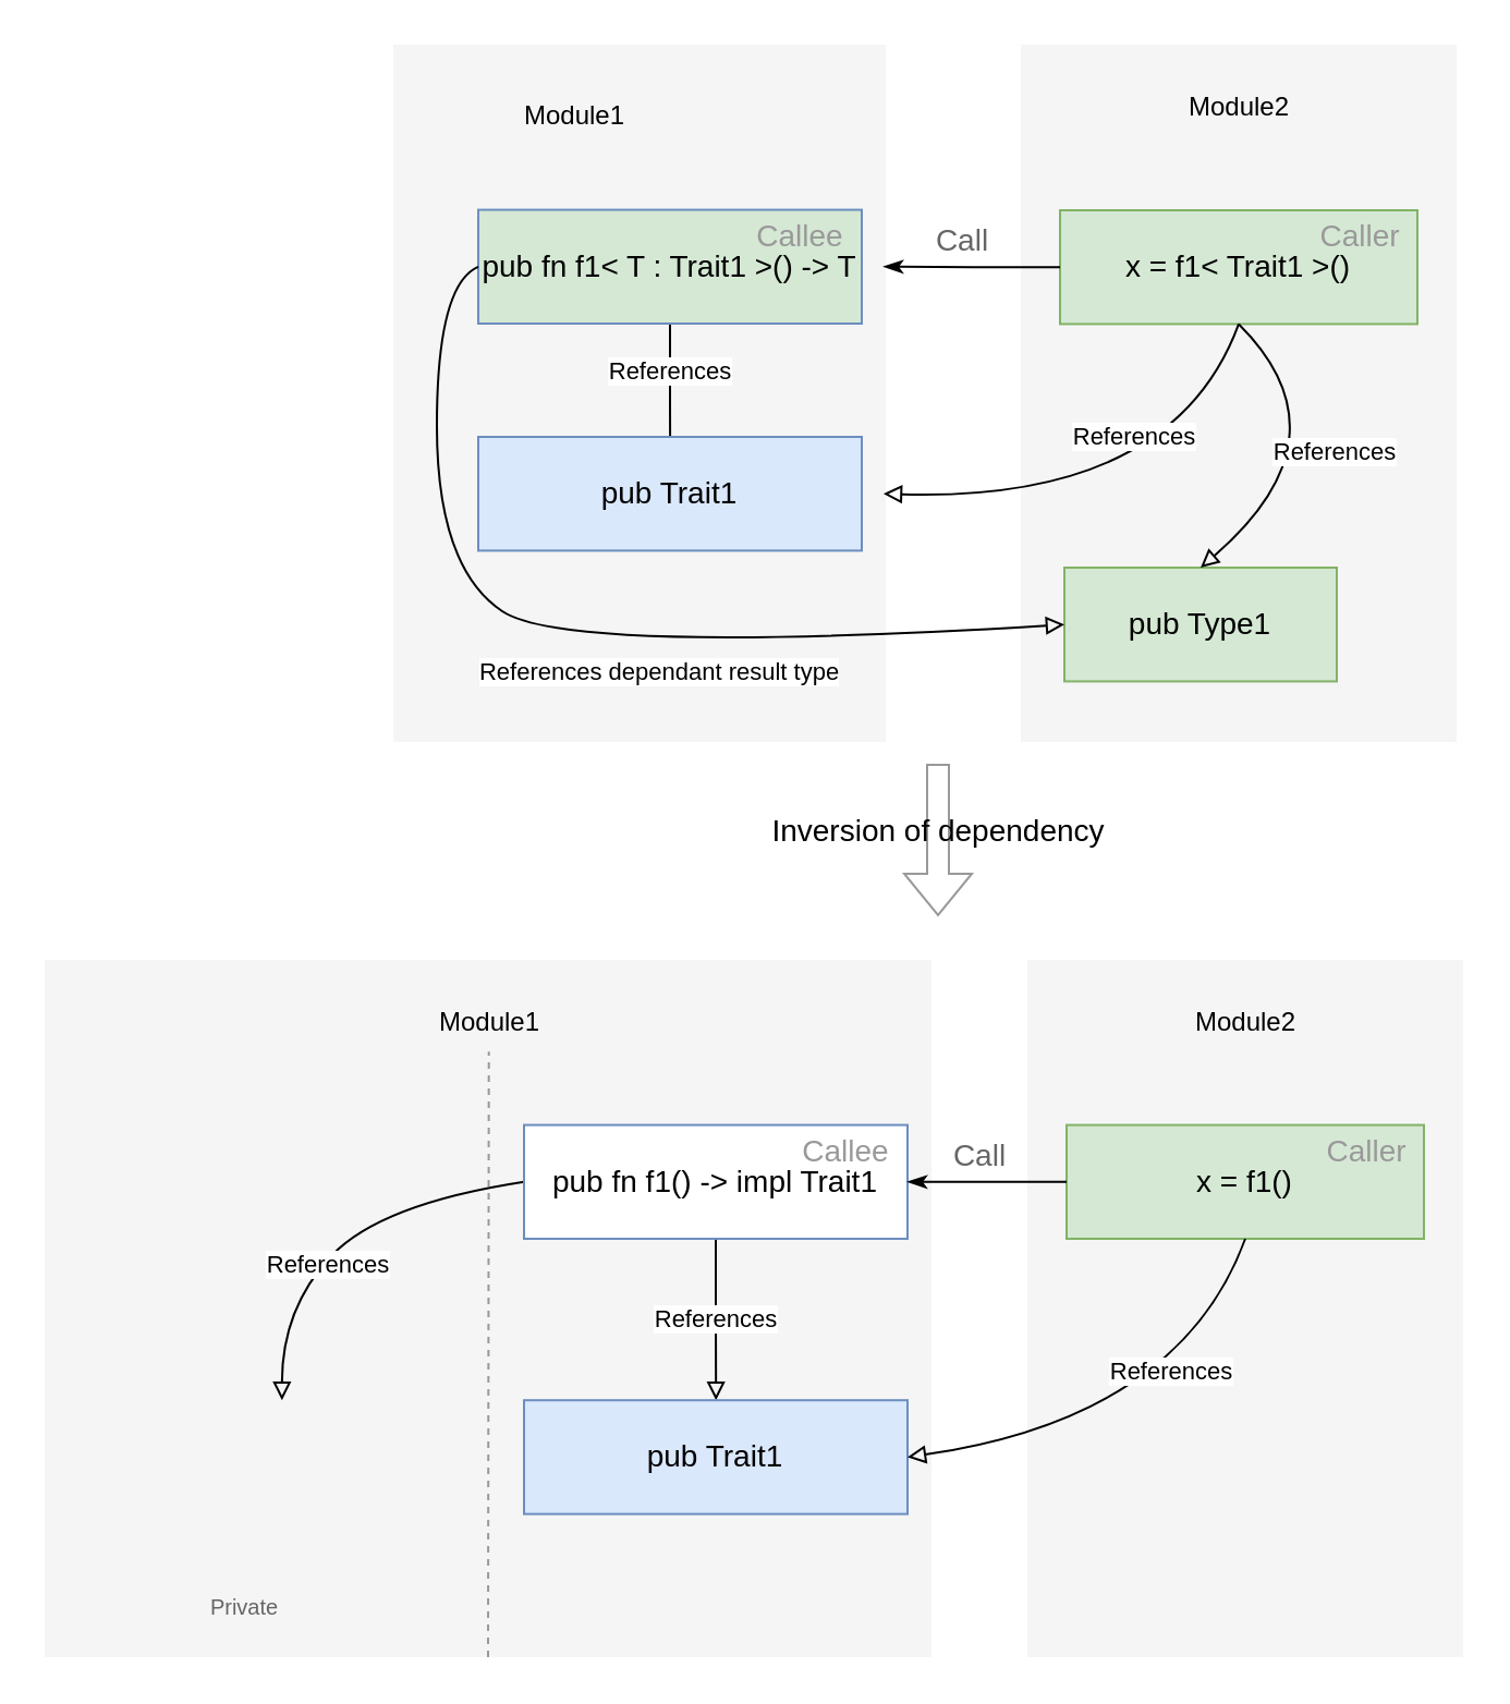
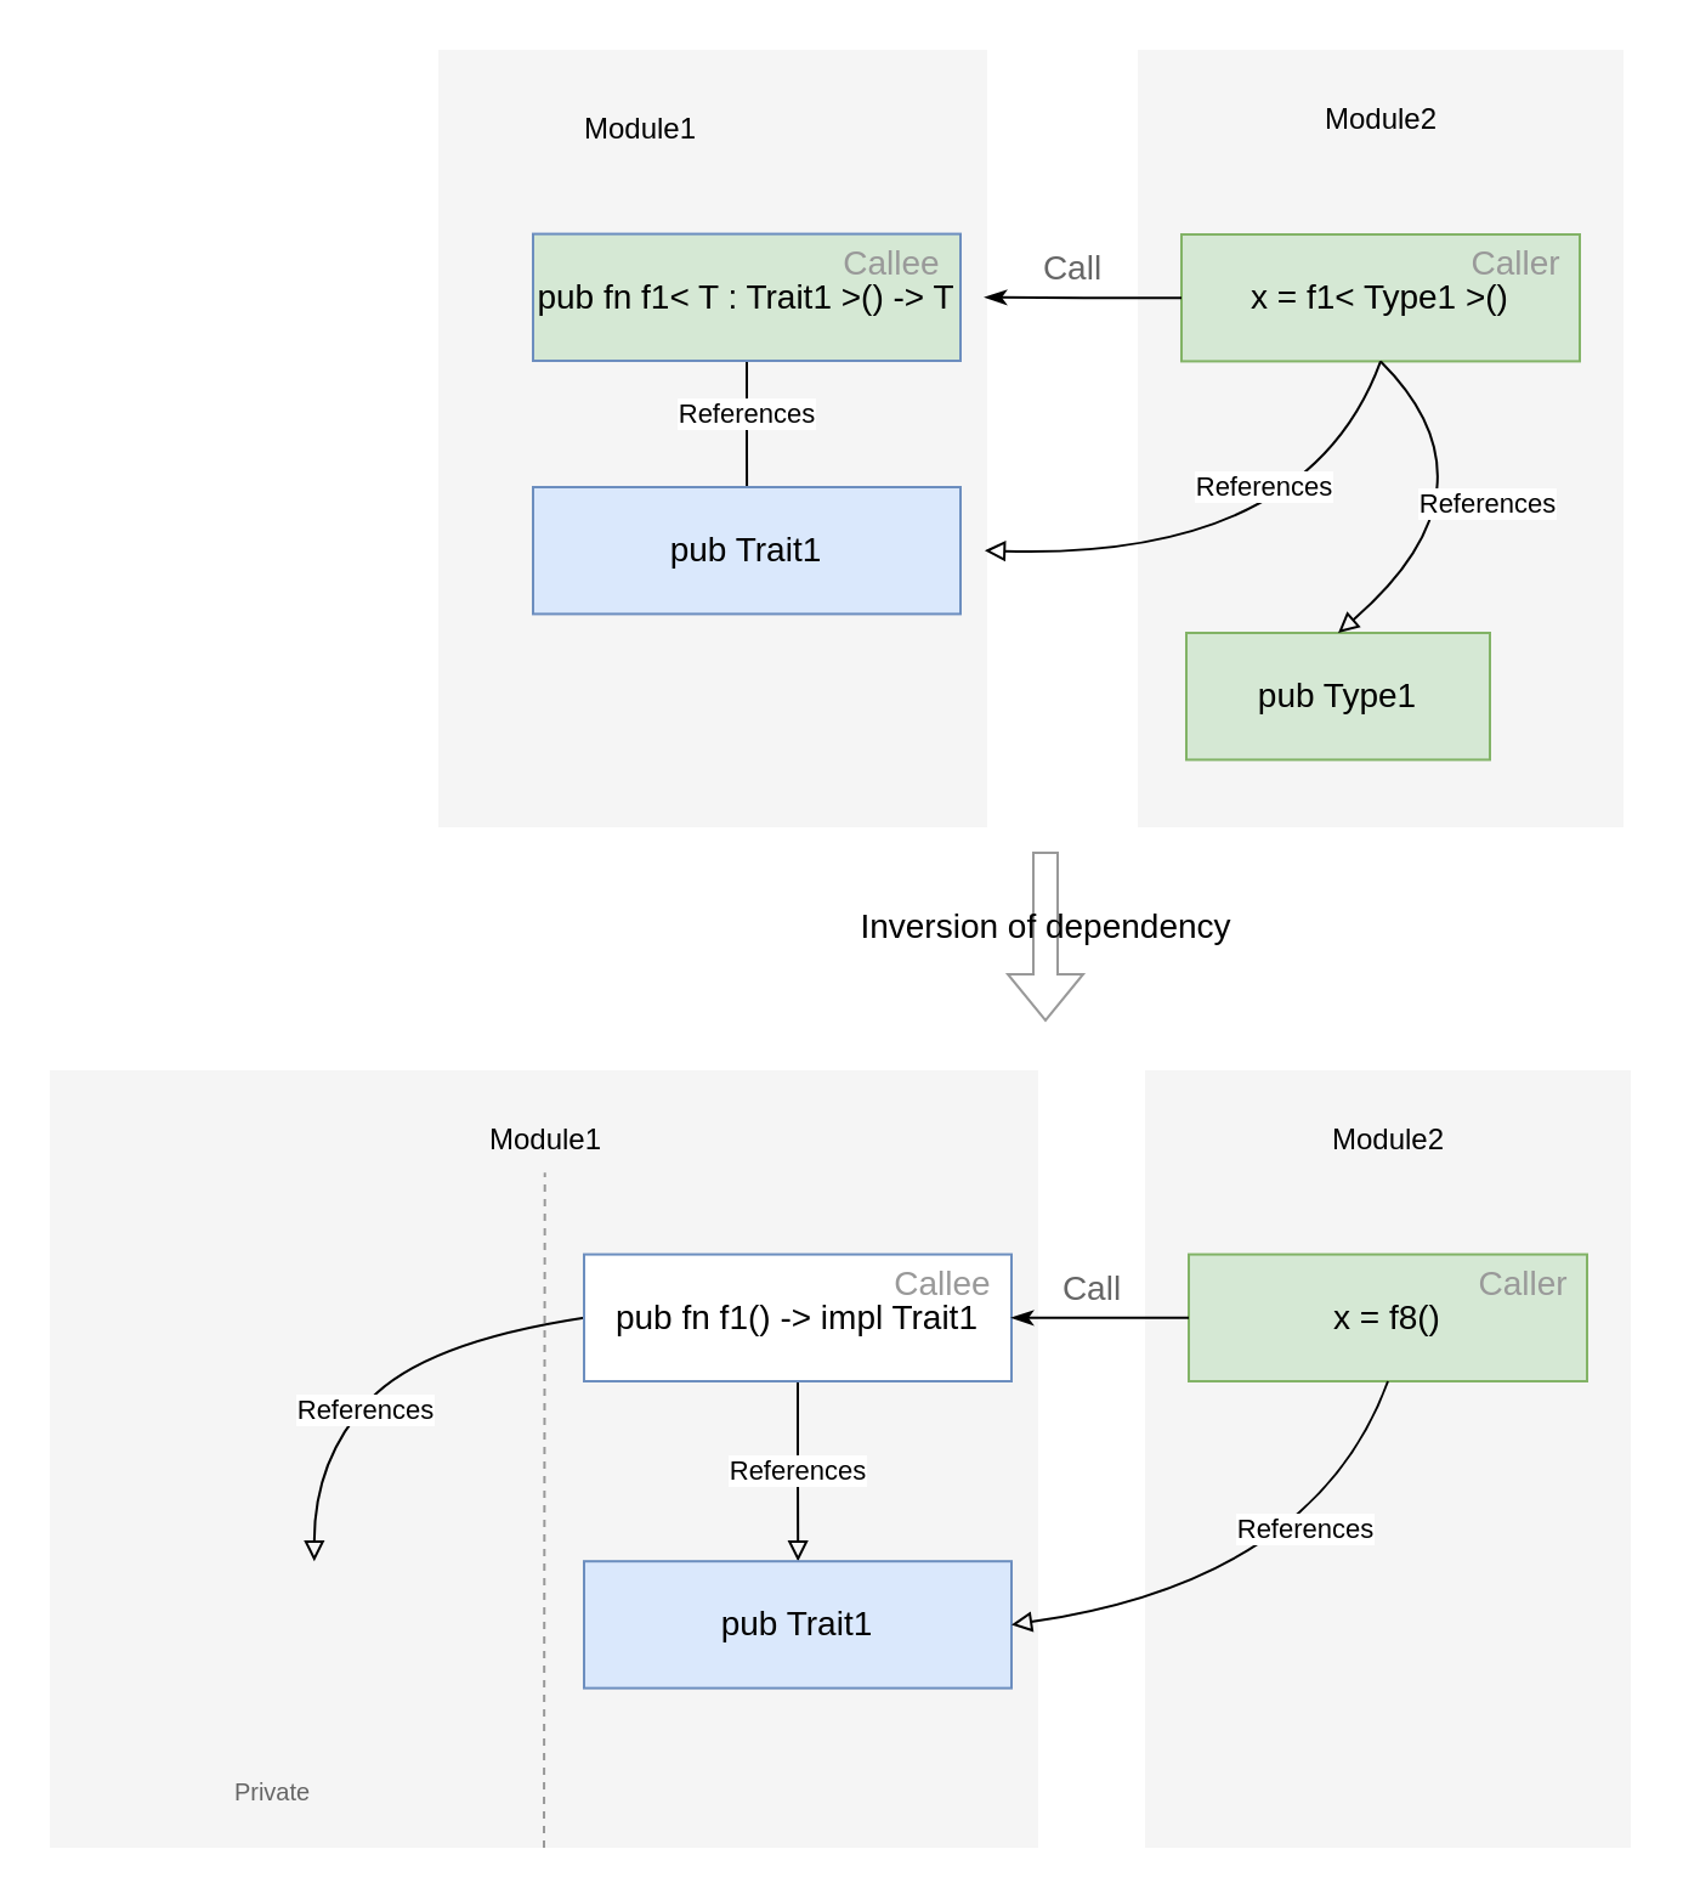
- <mxCell id="23" value="x = f1&amp;lt; Trait1 &amp;gt;()" style="rounded=0;whiteSpace=wrap;html=1;fontSize=14;fillColor=#d5e8d4;strokeColor=#82b366;" vertex="1" parent="20"><mxGeometry x="18" y="76" width="164" height="52.208" as="geometry" /></mxCell>
+ <mxCell id="23" value="x = f1&amp;lt; Type1 &amp;gt;()" style="rounded=0;whiteSpace=wrap;html=1;fontSize=14;fillColor=#d5e8d4;strokeColor=#82b366;" vertex="1" parent="20"><mxGeometry x="18" y="76" width="164" height="52.208" as="geometry" /></mxCell>
- <mxCell id="35" value="References dependant result type" style="curved=1;endArrow=none;html=1;rounded=0;entryX=0;entryY=0.5;entryDx=0;entryDy=0;endFill=0;startArrow=block;startFill=0;exitX=0;exitY=0.5;exitDx=0;exitDy=0;" edge="1" parent="1" target="30" source="25"><mxGeometry x="-0.173" y="11" width="50" height="50" relative="1" as="geometry"><mxPoint x="117.913" y="222.105" as="sourcePoint" /><mxPoint x="229" y="121.896" as="targetPoint" /><Array as="points"><mxPoint x="260" y="300" /><mxPoint x="200" y="260" /><mxPoint x="200" y="130" /></Array><mxPoint as="offset" /></mxGeometry></mxCell>
- <mxCell id="5" value="x = f1()" style="rounded=0;whiteSpace=wrap;html=1;fontSize=14;fillColor=#d5e8d4;strokeColor=#82b366;" vertex="1" parent="2"><mxGeometry x="18" y="75.79" width="164" height="52.208" as="geometry" /></mxCell>
+ <mxCell id="5" value="x = f8()" style="rounded=0;whiteSpace=wrap;html=1;fontSize=14;fillColor=#d5e8d4;strokeColor=#82b366;" vertex="1" parent="2"><mxGeometry x="18" y="75.79" width="164" height="52.208" as="geometry" /></mxCell>
